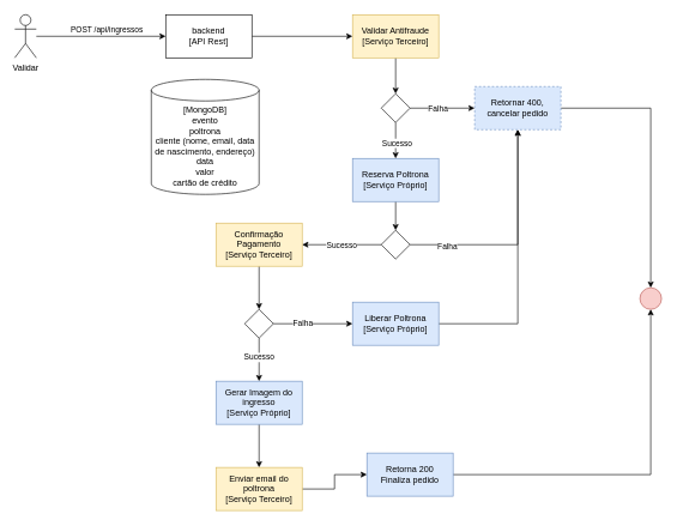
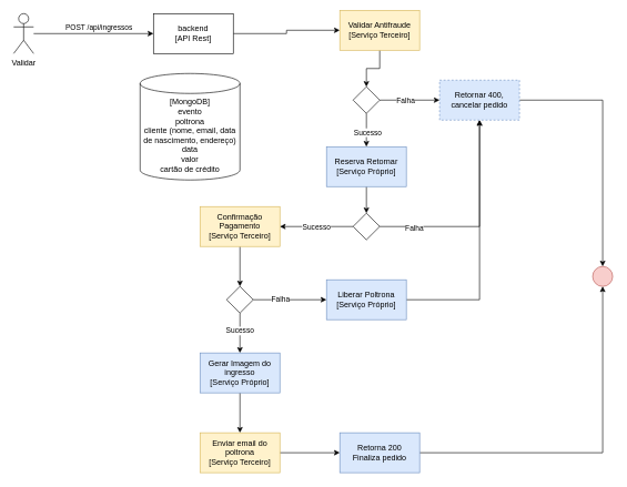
- <mxCell id="8" value="Validar Antifraude&lt;div&gt;[Serviço Terceiro]&lt;/div&gt;" style="rounded=0;whiteSpace=wrap;html=1;fillColor=#fff2cc;strokeColor=#d6b656;" parent="1" vertex="1"><mxGeometry x="490" y="20" width="120" height="60" as="geometry" /></mxCell>
+ <mxCell id="8" value="Validar Antifraude&lt;div&gt;[Serviço Terceiro]&lt;/div&gt;" style="rounded=0;whiteSpace=wrap;html=1;fillColor=#fff2cc;strokeColor=#d6b656;" parent="1" vertex="1"><mxGeometry x="510" y="15" width="120" height="60" as="geometry" /></mxCell>
- <mxCell id="10" value="Reserva Poltrona&lt;div&gt;[Serviço Próprio]&lt;/div&gt;" style="rounded=0;whiteSpace=wrap;html=1;fillColor=#dae8fc;strokeColor=#6c8ebf;" parent="1" vertex="1"><mxGeometry x="490" y="220" width="120" height="60" as="geometry" /></mxCell>
+ <mxCell id="10" value="Reserva Retornar&lt;div&gt;[Serviço Próprio]&lt;/div&gt;" style="rounded=0;whiteSpace=wrap;html=1;fillColor=#dae8fc;strokeColor=#6c8ebf;" parent="1" vertex="1"><mxGeometry x="490" y="220" width="120" height="60" as="geometry" /></mxCell>
- <mxCell id="38" value="Retorna 200&lt;div&gt;Finaliza pedido&lt;/div&gt;" style="rounded=0;whiteSpace=wrap;html=1;fillColor=#dae8fc;strokeColor=#6c8ebf;align=center;verticalAlign=middle;fontFamily=Helvetica;fontSize=12;fontColor=default;" parent="1" vertex="1"><mxGeometry x="510" y="630" width="120" height="60" as="geometry" /></mxCell>
+ <mxCell id="38" value="Retorna 200&lt;div&gt;Finaliza pedido&lt;/div&gt;" style="rounded=0;whiteSpace=wrap;html=1;fillColor=#dae8fc;strokeColor=#6c8ebf;align=center;verticalAlign=middle;fontFamily=Helvetica;fontSize=12;fontColor=default;" parent="1" vertex="1"><mxGeometry x="510" y="650" width="120" height="60" as="geometry" /></mxCell>
